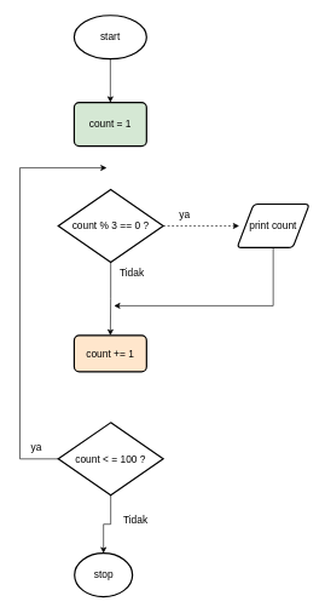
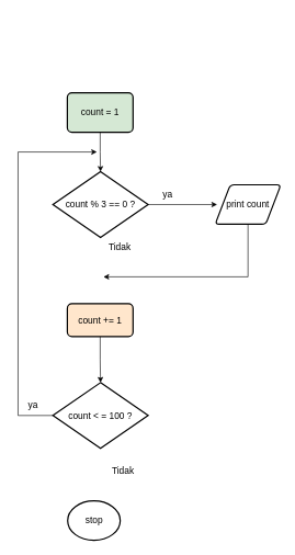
- <mxCell id="3" value="&lt;font style=&quot;font-size: 14px;&quot;&gt;start&lt;/font&gt;" style="strokeWidth=2;html=1;shape=mxgraph.flowchart.start_1;whiteSpace=wrap;" vertex="1" parent="1"><mxGeometry x="102" y="20" width="100" height="60" as="geometry" /></mxCell>
- <mxCell id="2" style="edgeStyle=orthogonalEdgeStyle;rounded=0;orthogonalLoop=1;jettySize=auto;html=1;entryX=0.5;entryY=0;entryDx=0;entryDy=0;fontSize=14;" edge="1" parent="1" source="3" target="5"><mxGeometry relative="1" as="geometry" /></mxCell>
+ <mxCell id="4" style="edgeStyle=orthogonalEdgeStyle;rounded=0;orthogonalLoop=1;jettySize=auto;html=1;entryX=0.5;entryY=0;entryDx=0;entryDy=0;entryPerimeter=0;fontSize=14;" edge="1" parent="1" source="5" target="8"><mxGeometry relative="1" as="geometry" /></mxCell>
- <mxCell id="6" style="edgeStyle=orthogonalEdgeStyle;rounded=0;orthogonalLoop=1;jettySize=auto;html=1;entryX=0.03;entryY=0.5;entryDx=0;entryDy=0;entryPerimeter=0;fontSize=14;dashed=1;" edge="1" parent="1" source="8" target="13"><mxGeometry relative="1" as="geometry" /></mxCell>
+ <mxCell id="6" style="edgeStyle=orthogonalEdgeStyle;rounded=0;orthogonalLoop=1;jettySize=auto;html=1;entryX=0.03;entryY=0.5;entryDx=0;entryDy=0;entryPerimeter=0;fontSize=14;" edge="1" parent="1" source="8" target="13"><mxGeometry relative="1" as="geometry" /></mxCell>
- <mxCell id="7" style="edgeStyle=orthogonalEdgeStyle;rounded=0;orthogonalLoop=1;jettySize=auto;html=1;entryX=0.5;entryY=0;entryDx=0;entryDy=0;fontSize=14;" edge="1" parent="1" source="8" target="15"><mxGeometry relative="1" as="geometry" /></mxCell>
+ <mxCell id="14" style="edgeStyle=orthogonalEdgeStyle;rounded=0;orthogonalLoop=1;jettySize=auto;html=1;entryX=0.5;entryY=0;entryDx=0;entryDy=0;entryPerimeter=0;fontSize=14;" edge="1" parent="1" source="15" target="11"><mxGeometry relative="1" as="geometry" /></mxCell>
- <mxCell id="9" style="edgeStyle=orthogonalEdgeStyle;rounded=0;orthogonalLoop=1;jettySize=auto;html=1;entryX=0.5;entryY=0;entryDx=0;entryDy=0;entryPerimeter=0;fontSize=14;" edge="1" parent="1" source="11" target="16"><mxGeometry relative="1" as="geometry" /></mxCell>
